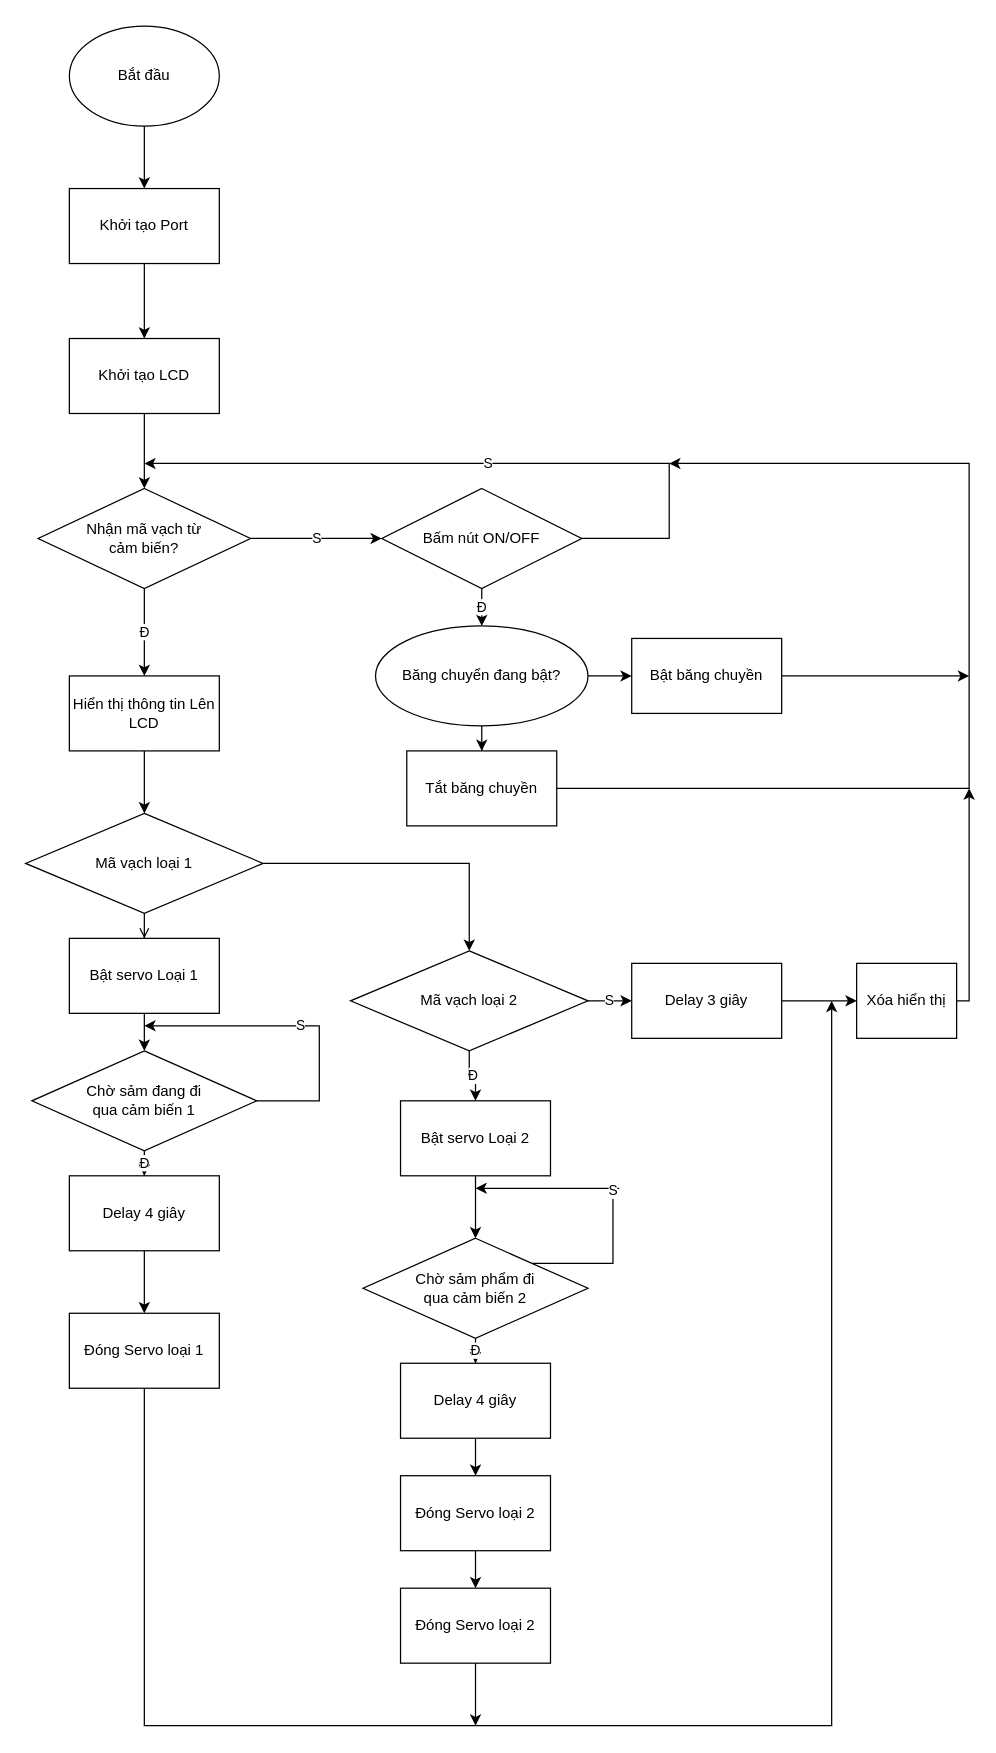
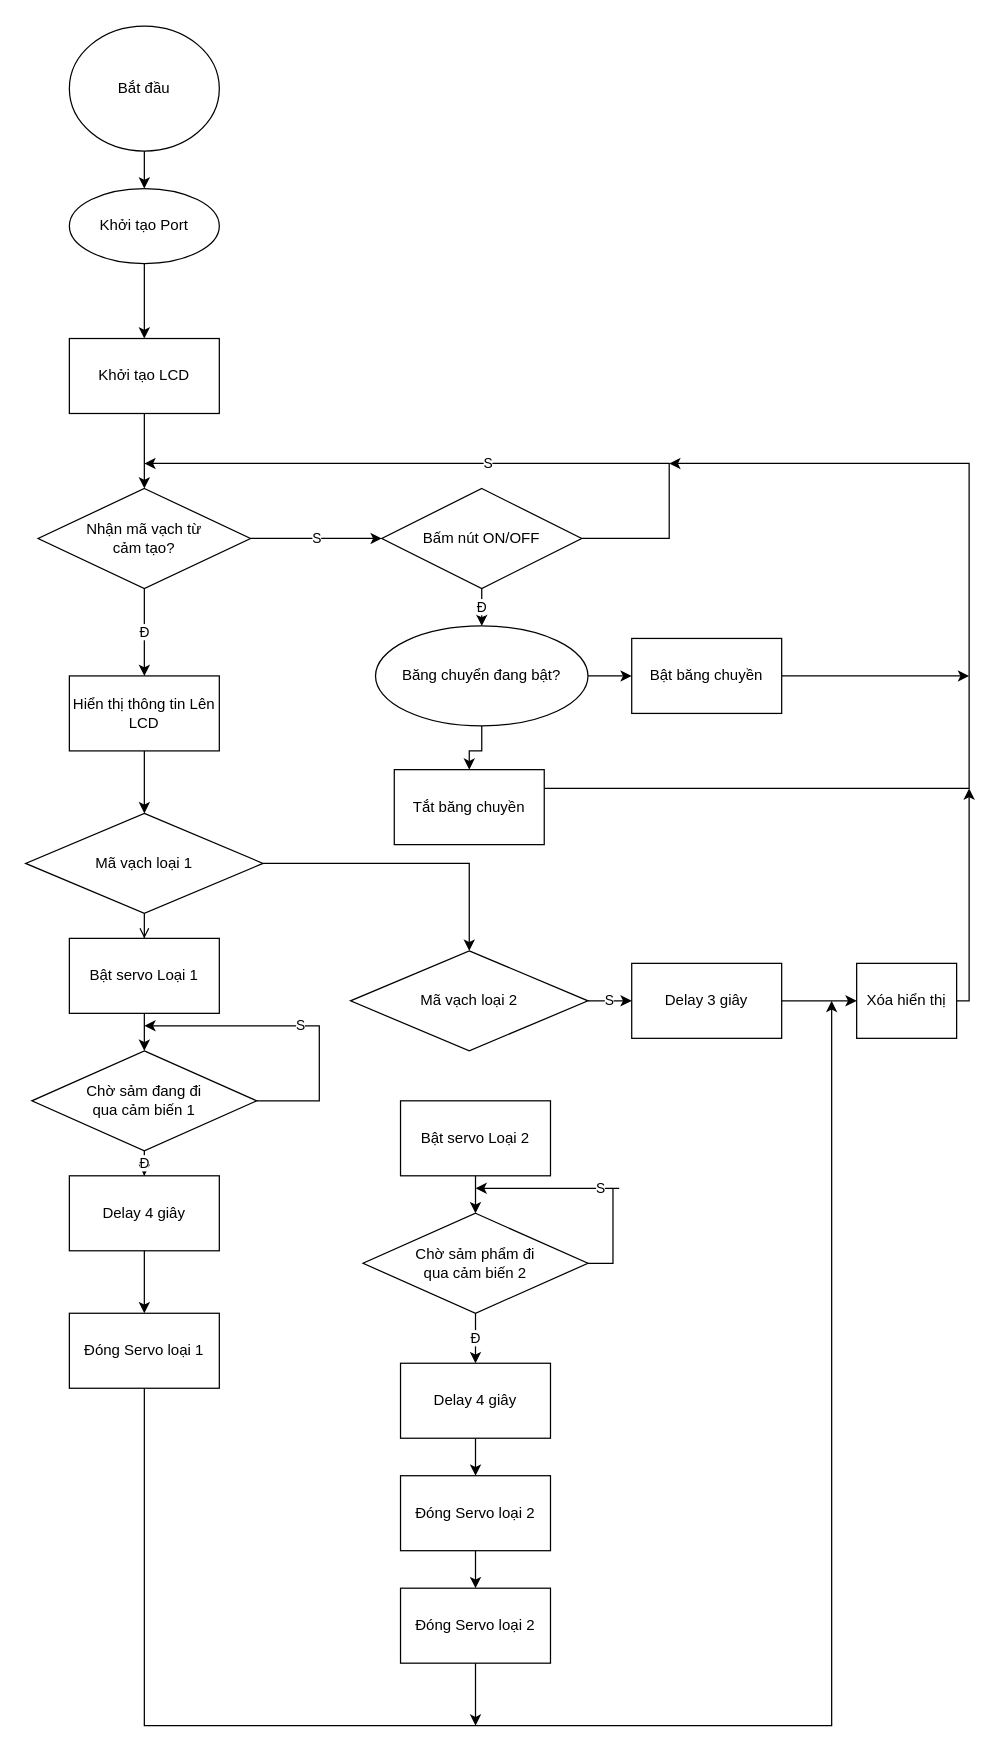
- <mxCell id="3" value="Bắt đầu" style="ellipse;whiteSpace=wrap;html=1;" parent="1" vertex="1"><mxGeometry x="55" y="20" width="120" height="80" as="geometry" /></mxCell>
+ <mxCell id="3" value="Bắt đầu" style="ellipse;whiteSpace=wrap;html=1;" parent="1" vertex="1"><mxGeometry x="55" y="20" width="120" height="100" as="geometry" /></mxCell>
- <mxCell id="5" value="Khởi tạo Port" style="rounded=0;whiteSpace=wrap;html=1;" parent="1" vertex="1"><mxGeometry x="55" y="150" width="120" height="60" as="geometry" /></mxCell>
+ <mxCell id="5" value="Khởi tạo Port" style="ellipse;whiteSpace=wrap;html=1;" parent="1" vertex="1"><mxGeometry x="55" y="150" width="120" height="60" as="geometry" /></mxCell>
- <mxCell id="10" value="Nhận mã vạch từ &lt;br&gt;cảm biến?" style="rhombus;whiteSpace=wrap;html=1;" parent="1" vertex="1"><mxGeometry x="30" y="390" width="170" height="80" as="geometry" /></mxCell>
+ <mxCell id="10" value="Nhận mã vạch từ &lt;br&gt;cảm tạo?" style="rhombus;whiteSpace=wrap;html=1;" parent="1" vertex="1"><mxGeometry x="30" y="390" width="170" height="80" as="geometry" /></mxCell>
- <mxCell id="32" value="Tắt băng chuyền" style="rounded=0;whiteSpace=wrap;html=1;" parent="1" vertex="1"><mxGeometry x="325" y="600" width="120" height="60" as="geometry" /></mxCell>
+ <mxCell id="32" value="Tắt băng chuyền" style="rounded=0;whiteSpace=wrap;html=1;" parent="1" vertex="1"><mxGeometry x="315" y="615" width="120" height="60" as="geometry" /></mxCell>
- <mxCell id="36" value="Đ" style="edgeStyle=orthogonalEdgeStyle;rounded=0;orthogonalLoop=1;jettySize=auto;html=1;" parent="1" source="37" target="41" edge="1"><mxGeometry relative="1" as="geometry" /></mxCell>
- <mxCell id="44" value="Chờ sảm phẩm đi &lt;br&gt;qua cảm biến 2" style="rhombus;whiteSpace=wrap;html=1;" parent="1" vertex="1"><mxGeometry x="290" y="990" width="180" height="80" as="geometry" /></mxCell>
+ <mxCell id="44" value="Chờ sảm phẩm đi &lt;br&gt;qua cảm biến 2" style="rhombus;whiteSpace=wrap;html=1;" parent="1" vertex="1"><mxGeometry x="290" y="970" width="180" height="80" as="geometry" /></mxCell>
